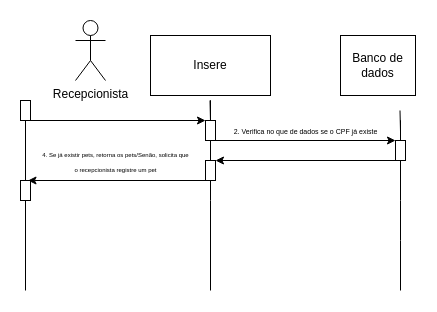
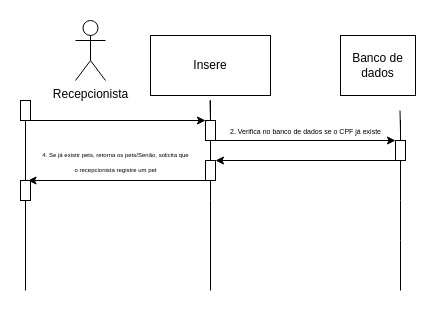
- <mxCell id="11" value="&lt;font style=&quot;font-size: 7px;&quot;&gt;2. Verifica no que de dados se o CPF já existe&lt;/font&gt;" style="text;html=1;align=center;verticalAlign=middle;resizable=0;points=[];autosize=1;strokeColor=none;fillColor=none;" vertex="1" parent="1"><mxGeometry x="215" y="115" width="180" height="30" as="geometry" /></mxCell>
+ <mxCell id="11" value="&lt;font style=&quot;font-size: 7px;&quot;&gt;2. Verifica no banco de dados se o CPF já existe&lt;/font&gt;" style="text;html=1;align=center;verticalAlign=middle;resizable=0;points=[];autosize=1;strokeColor=none;fillColor=none;" vertex="1" parent="1"><mxGeometry x="215" y="115" width="180" height="30" as="geometry" /></mxCell>
